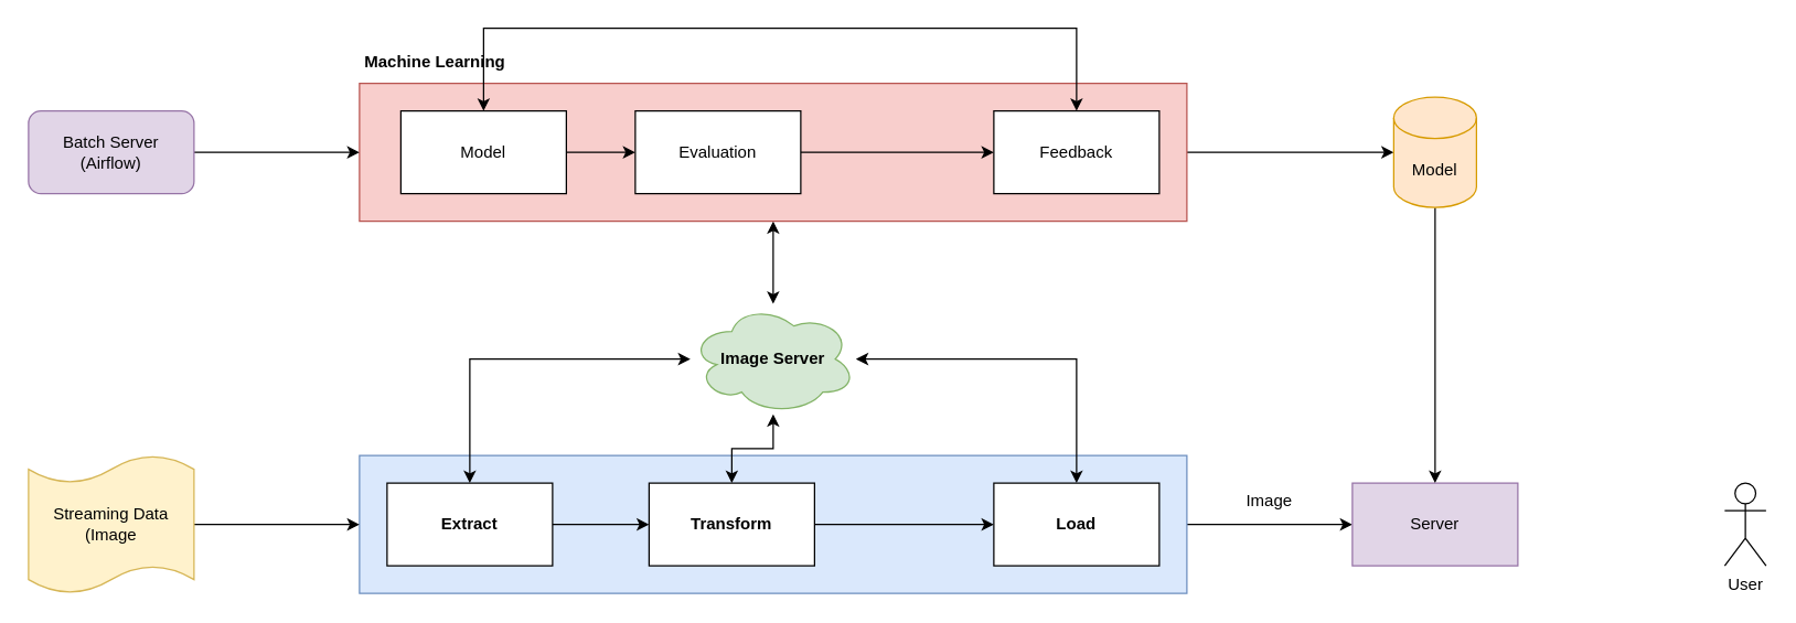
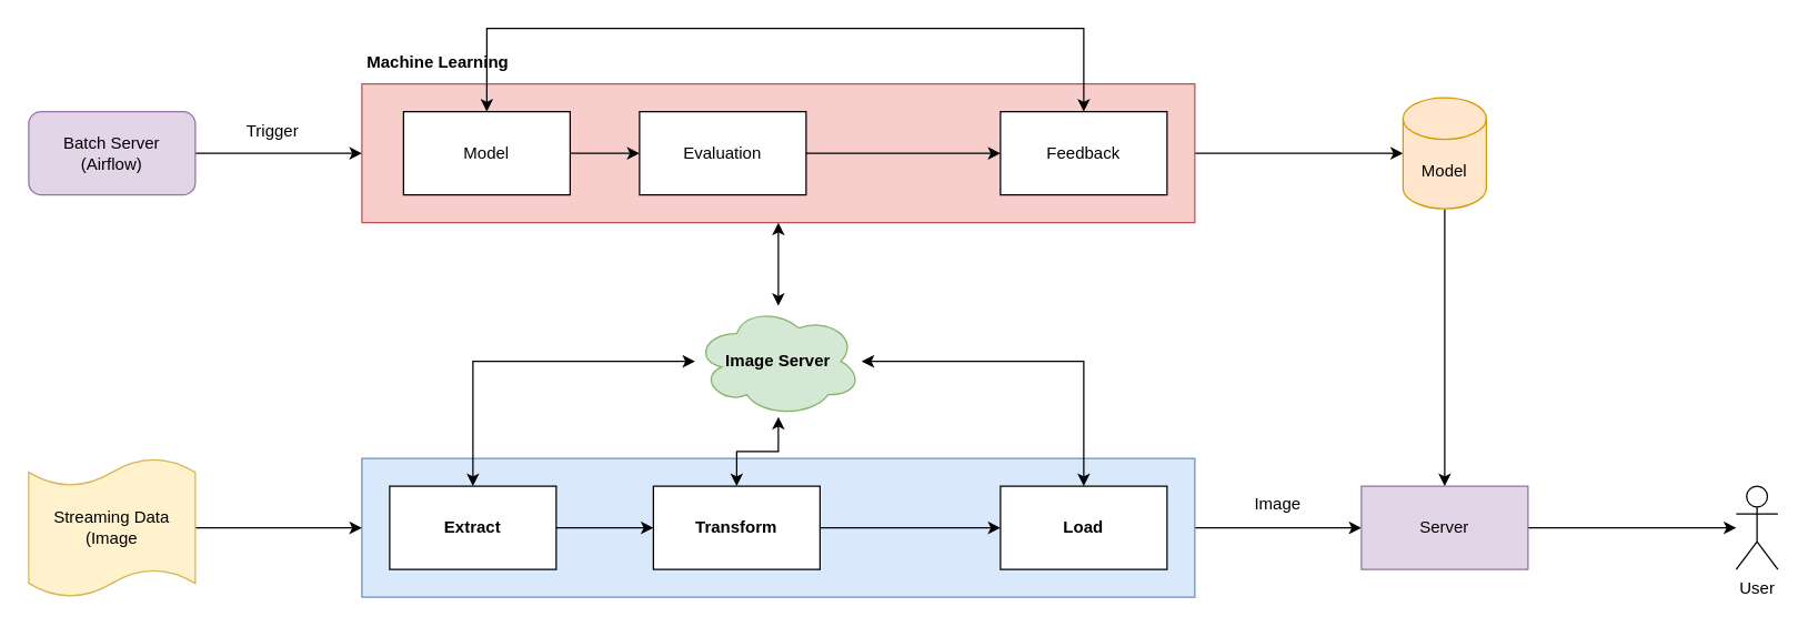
+ <mxCell id="33" value="Trigger" style="text;html=1;strokeColor=none;fillColor=none;align=center;verticalAlign=middle;whiteSpace=wrap;rounded=0;" parent="1" vertex="1"><mxGeometry x="166" y="79" width="60" height="30" as="geometry" /></mxCell>
+ <mxCell id="24" style="edgeStyle=orthogonalEdgeStyle;rounded=0;orthogonalLoop=1;jettySize=auto;html=1;startArrow=none;startFill=0;" parent="1" source="25" target="29" edge="1"><mxGeometry relative="1" as="geometry" /></mxCell>
